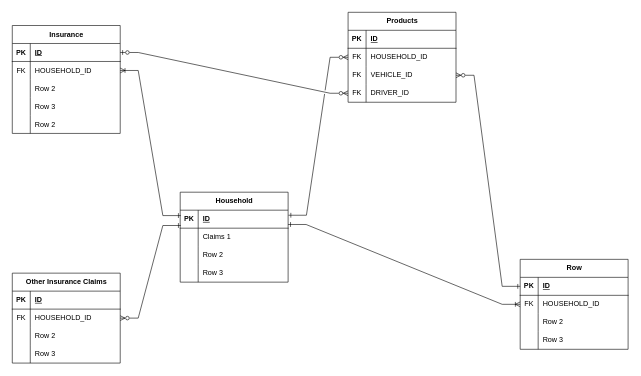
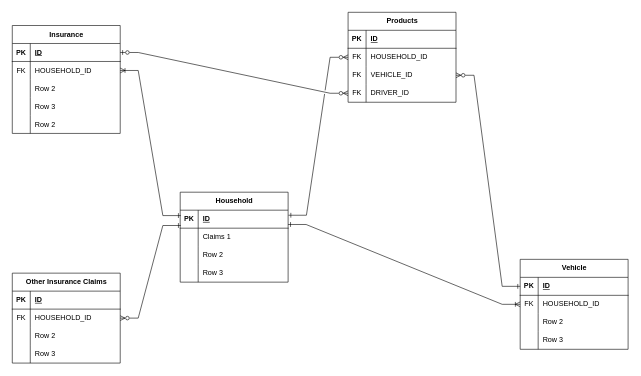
- <mxCell id="15" value="Row" style="shape=table;startSize=30;container=1;collapsible=1;childLayout=tableLayout;fixedRows=1;rowLines=0;fontStyle=1;align=center;resizeLast=1;html=1;" parent="1" vertex="1"><mxGeometry x="867" y="432" width="180" height="150" as="geometry" /></mxCell>
+ <mxCell id="15" value="Vehicle" style="shape=table;startSize=30;container=1;collapsible=1;childLayout=tableLayout;fixedRows=1;rowLines=0;fontStyle=1;align=center;resizeLast=1;html=1;" parent="1" vertex="1"><mxGeometry x="867" y="432" width="180" height="150" as="geometry" /></mxCell>
